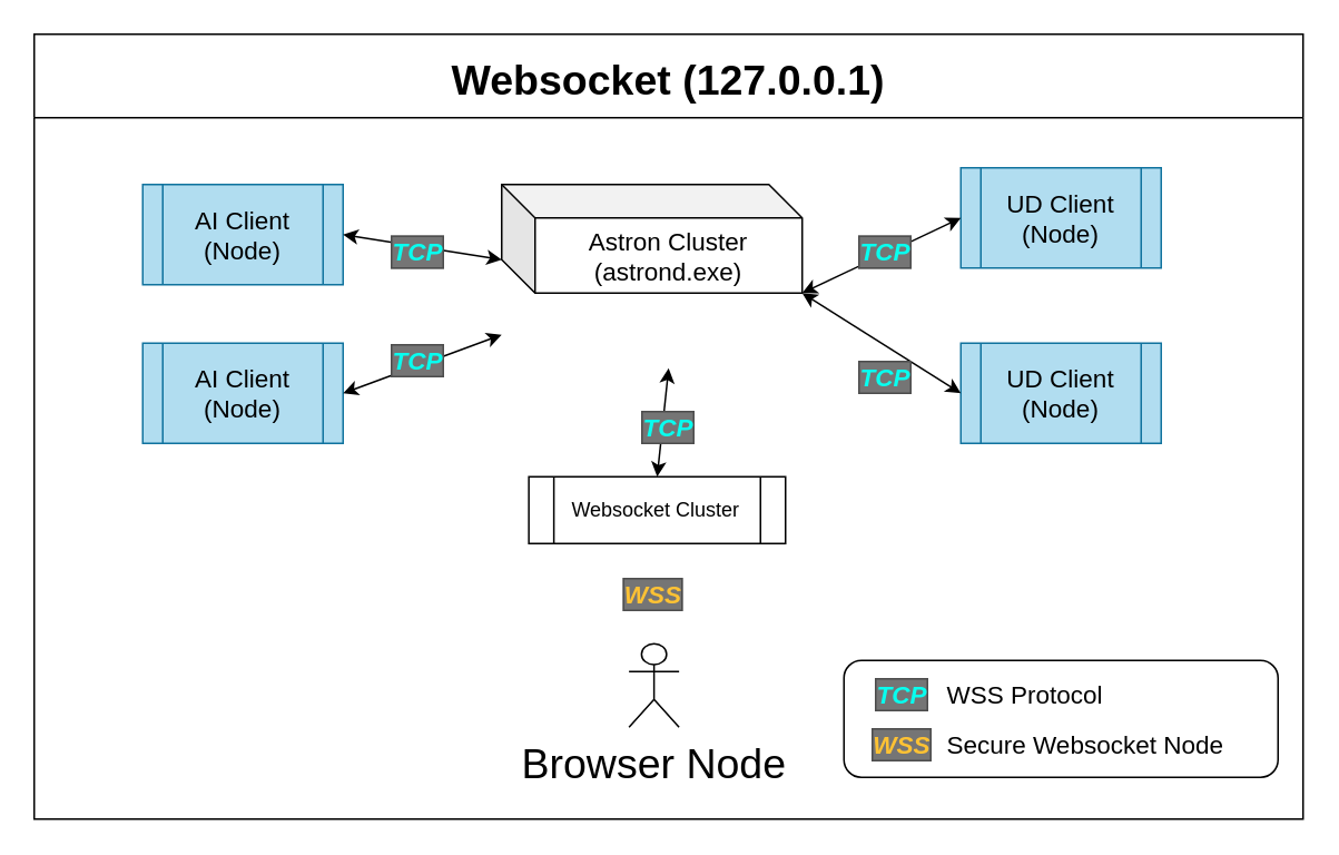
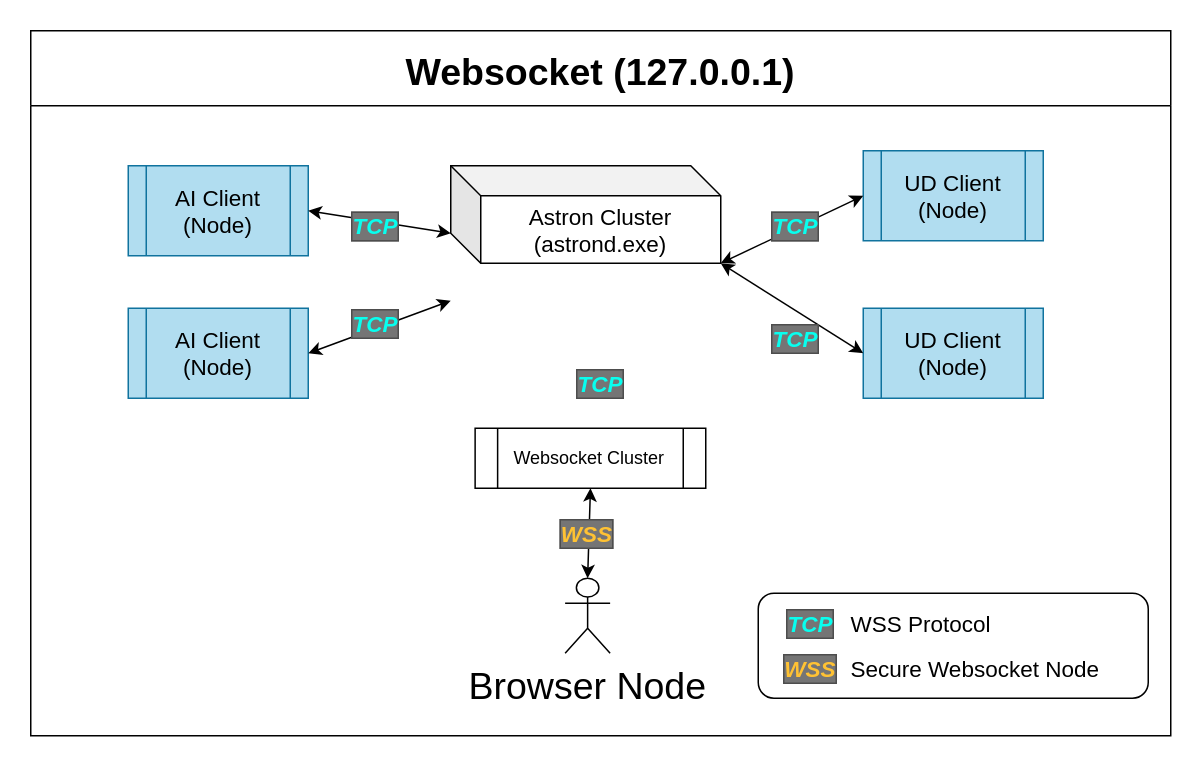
- <mxCell id="19" value="" style="endArrow=classic;startArrow=classic;html=1;rounded=0;fontSize=15;fontColor=#08FFEF;exitX=0.5;exitY=0;exitDx=0;exitDy=0;entryX=0;entryY=0;entryDx=100;entryDy=110;entryPerimeter=0;" parent="2" source="23" target="4" edge="1"><mxGeometry width="50" height="50" relative="1" as="geometry"><mxPoint x="373.4" y="408.76" as="sourcePoint" /><mxPoint x="375" y="325" as="targetPoint" /></mxGeometry></mxCell>
+ <mxCell id="24" value="" style="endArrow=classic;startArrow=classic;html=1;rounded=0;exitX=0.5;exitY=0;exitDx=0;exitDy=0;exitPerimeter=0;entryX=0.5;entryY=1;entryDx=0;entryDy=0;" parent="2" source="18" target="23" edge="1"><mxGeometry width="50" height="50" relative="1" as="geometry"><mxPoint x="355" y="215" as="sourcePoint" /><mxPoint x="405" y="165" as="targetPoint" /></mxGeometry></mxCell>
